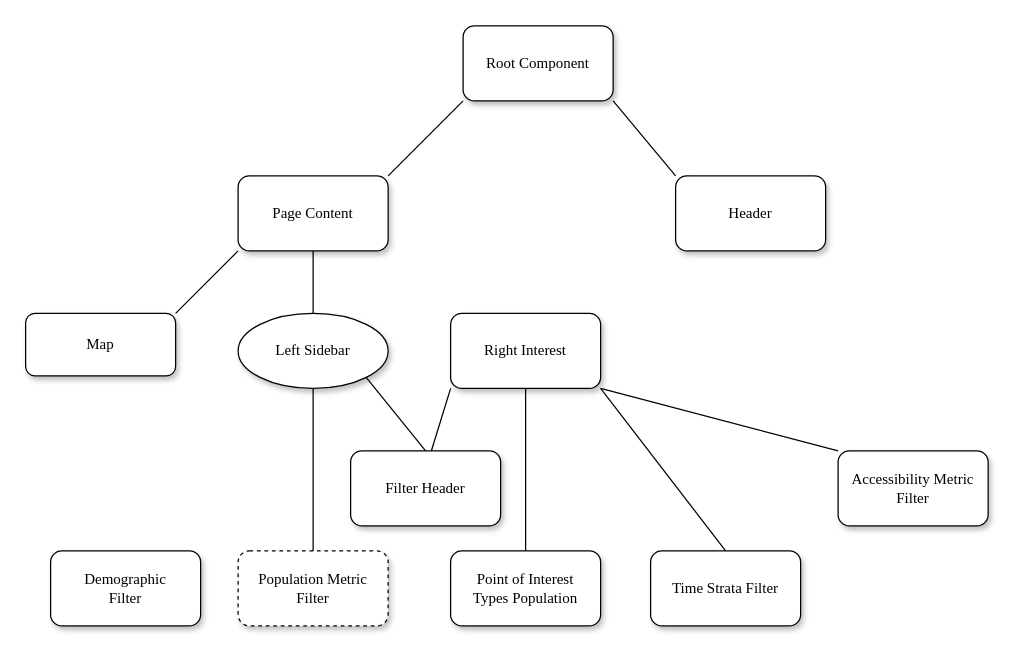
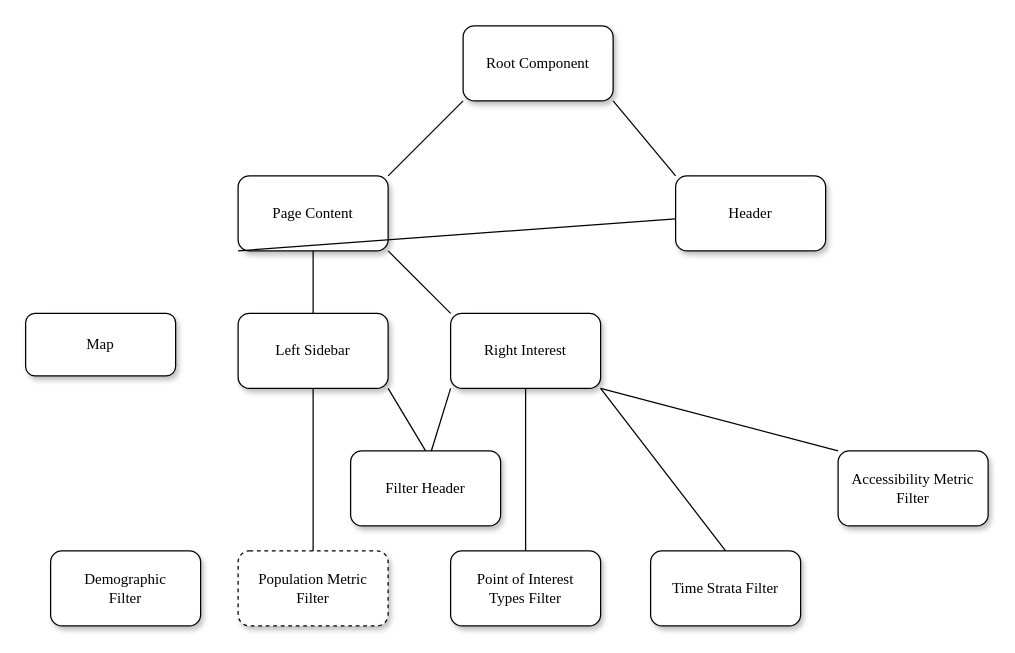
- <mxCell id="9" value="" style="rounded=0;html=1;labelBackgroundColor=none;startArrow=none;startFill=0;startSize=5;endArrow=none;endFill=0;endSize=5;jettySize=auto;orthogonalLoop=1;strokeWidth=1;fontFamily=Verdana;fontSize=12;exitX=0;exitY=1;exitDx=0;exitDy=0;entryX=1;entryY=0;entryDx=0;entryDy=0;" parent="1" source="3" target="7" edge="1"><mxGeometry x="0.6" y="-67" relative="1" as="geometry"><mxPoint as="offset" /></mxGeometry></mxCell>
+ <mxCell id="9" value="" style="rounded=0;html=1;labelBackgroundColor=none;startArrow=none;startFill=0;startSize=5;endArrow=none;endFill=0;endSize=5;jettySize=auto;orthogonalLoop=1;strokeWidth=1;fontFamily=Verdana;fontSize=12;exitX=0;exitY=1;exitDx=0;exitDy=0;" parent="1" source="3" target="4" edge="1"><mxGeometry x="0.6" y="-67" relative="1" as="geometry"><mxPoint as="offset" /></mxGeometry></mxCell>
+ <mxCell id="12" value="" style="rounded=0;html=1;labelBackgroundColor=none;startArrow=none;startFill=0;startSize=5;endArrow=none;endFill=0;endSize=5;jettySize=auto;orthogonalLoop=1;strokeWidth=1;fontFamily=Verdana;fontSize=12;exitX=1;exitY=1;exitDx=0;exitDy=0;entryX=0;entryY=0;entryDx=0;entryDy=0;" edge="1" parent="1" source="3" target="11"><mxGeometry x="-0.2" y="-14" relative="1" as="geometry"><mxPoint as="offset" /><mxPoint x="200" y="210" as="sourcePoint" /><mxPoint x="100" y="260" as="targetPoint" /></mxGeometry></mxCell>
- <mxCell id="8" value="&lt;span&gt;Left Sidebar&lt;/span&gt;" style="ellipse;whiteSpace=wrap;html=1;shadow=1;labelBackgroundColor=none;strokeWidth=1;fontFamily=Verdana;fontSize=12;align=center;" parent="1" vertex="1"><mxGeometry x="190" y="250" width="120" height="60" as="geometry" /></mxCell>
+ <mxCell id="8" value="&lt;span&gt;Left Sidebar&lt;/span&gt;" style="whiteSpace=wrap;html=1;rounded=1;shadow=1;labelBackgroundColor=none;strokeWidth=1;fontFamily=Verdana;fontSize=12;align=center;" parent="1" vertex="1"><mxGeometry x="190" y="250" width="120" height="60" as="geometry" /></mxCell>
- <mxCell id="16" value="&lt;span&gt;Point of Interest &lt;br&gt;Types Population&lt;br&gt;&lt;/span&gt;" style="whiteSpace=wrap;html=1;rounded=1;shadow=1;labelBackgroundColor=none;strokeWidth=1;fontFamily=Verdana;fontSize=12;align=center;" vertex="1" parent="1"><mxGeometry x="360" y="440" width="120" height="60" as="geometry" /></mxCell>
+ <mxCell id="16" value="&lt;span&gt;Point of Interest &lt;br&gt;Types Filter&lt;br&gt;&lt;/span&gt;" style="whiteSpace=wrap;html=1;rounded=1;shadow=1;labelBackgroundColor=none;strokeWidth=1;fontFamily=Verdana;fontSize=12;align=center;" vertex="1" parent="1"><mxGeometry x="360" y="440" width="120" height="60" as="geometry" /></mxCell>
